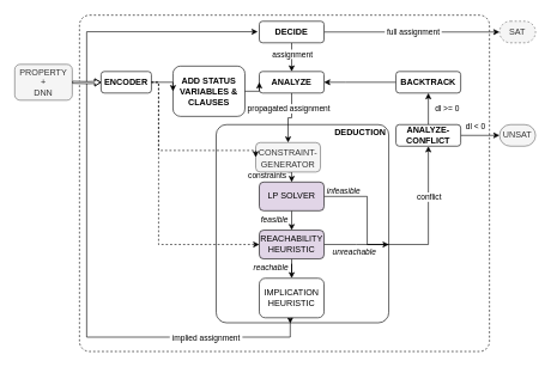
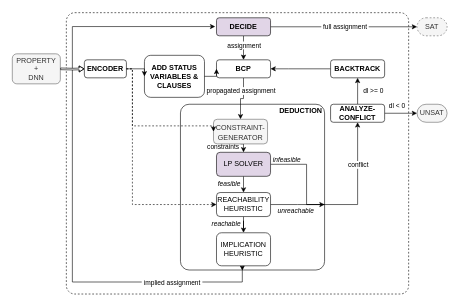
- <mxCell id="13" value="&lt;b&gt;DECIDE&lt;/b&gt;" style="rounded=1;whiteSpace=wrap;html=1;" parent="1" vertex="1"><mxGeometry x="360" y="29" width="90" height="30" as="geometry" /></mxCell>
+ <mxCell id="13" value="&lt;b&gt;DECIDE&lt;/b&gt;" style="rounded=1;whiteSpace=wrap;html=1;fillColor=#e1d5e7;" parent="1" vertex="1"><mxGeometry x="360" y="29" width="90" height="30" as="geometry" /></mxCell>
- <mxCell id="8" value="&lt;b&gt;ANALYZE&lt;/b&gt;" style="rounded=1;whiteSpace=wrap;html=1;" parent="1" vertex="1"><mxGeometry x="360" y="99" width="90" height="30" as="geometry" /></mxCell>
+ <mxCell id="8" value="&lt;b&gt;BCP&lt;/b&gt;" style="rounded=1;whiteSpace=wrap;html=1;" parent="1" vertex="1"><mxGeometry x="360" y="99" width="90" height="30" as="geometry" /></mxCell>
- <mxCell id="33" value="REACHABILITY HEURISTIC" style="rounded=1;whiteSpace=wrap;html=1;fillColor=#e1d5e7;" parent="1" vertex="1"><mxGeometry x="360" y="320" width="90" height="40" as="geometry" /></mxCell>
+ <mxCell id="33" value="REACHABILITY HEURISTIC" style="rounded=1;whiteSpace=wrap;html=1;" parent="1" vertex="1"><mxGeometry x="360" y="320" width="90" height="40" as="geometry" /></mxCell>
